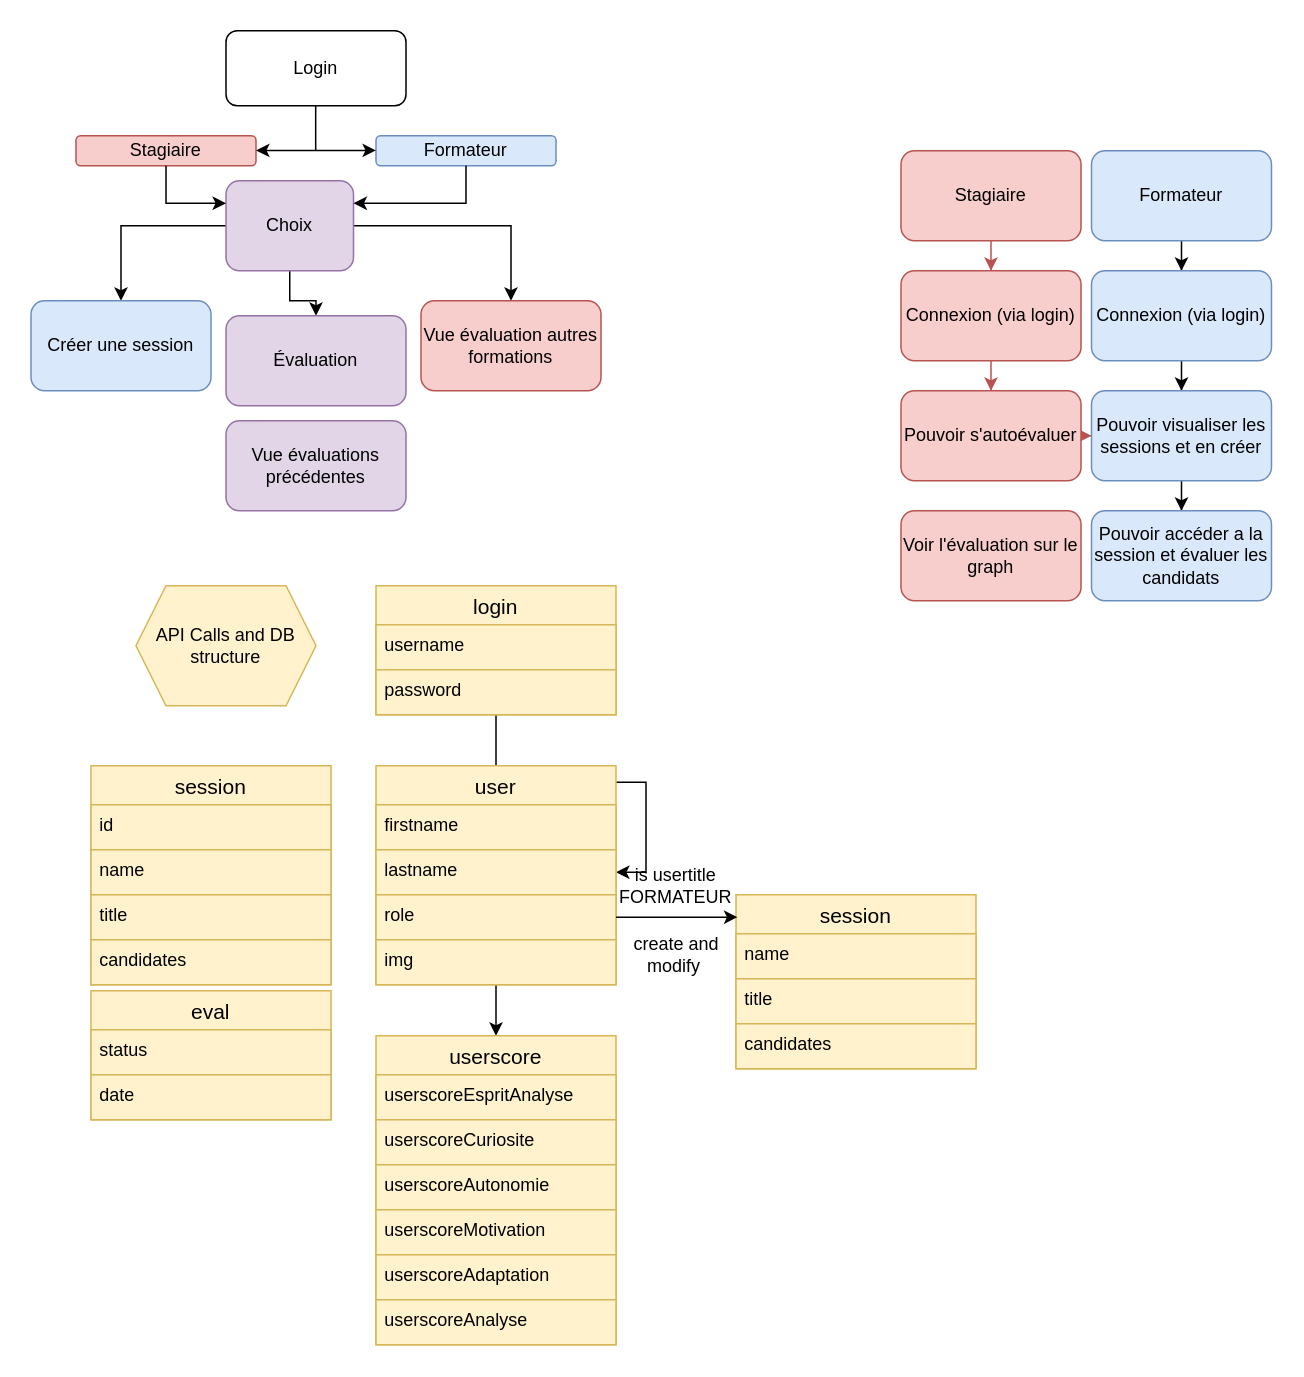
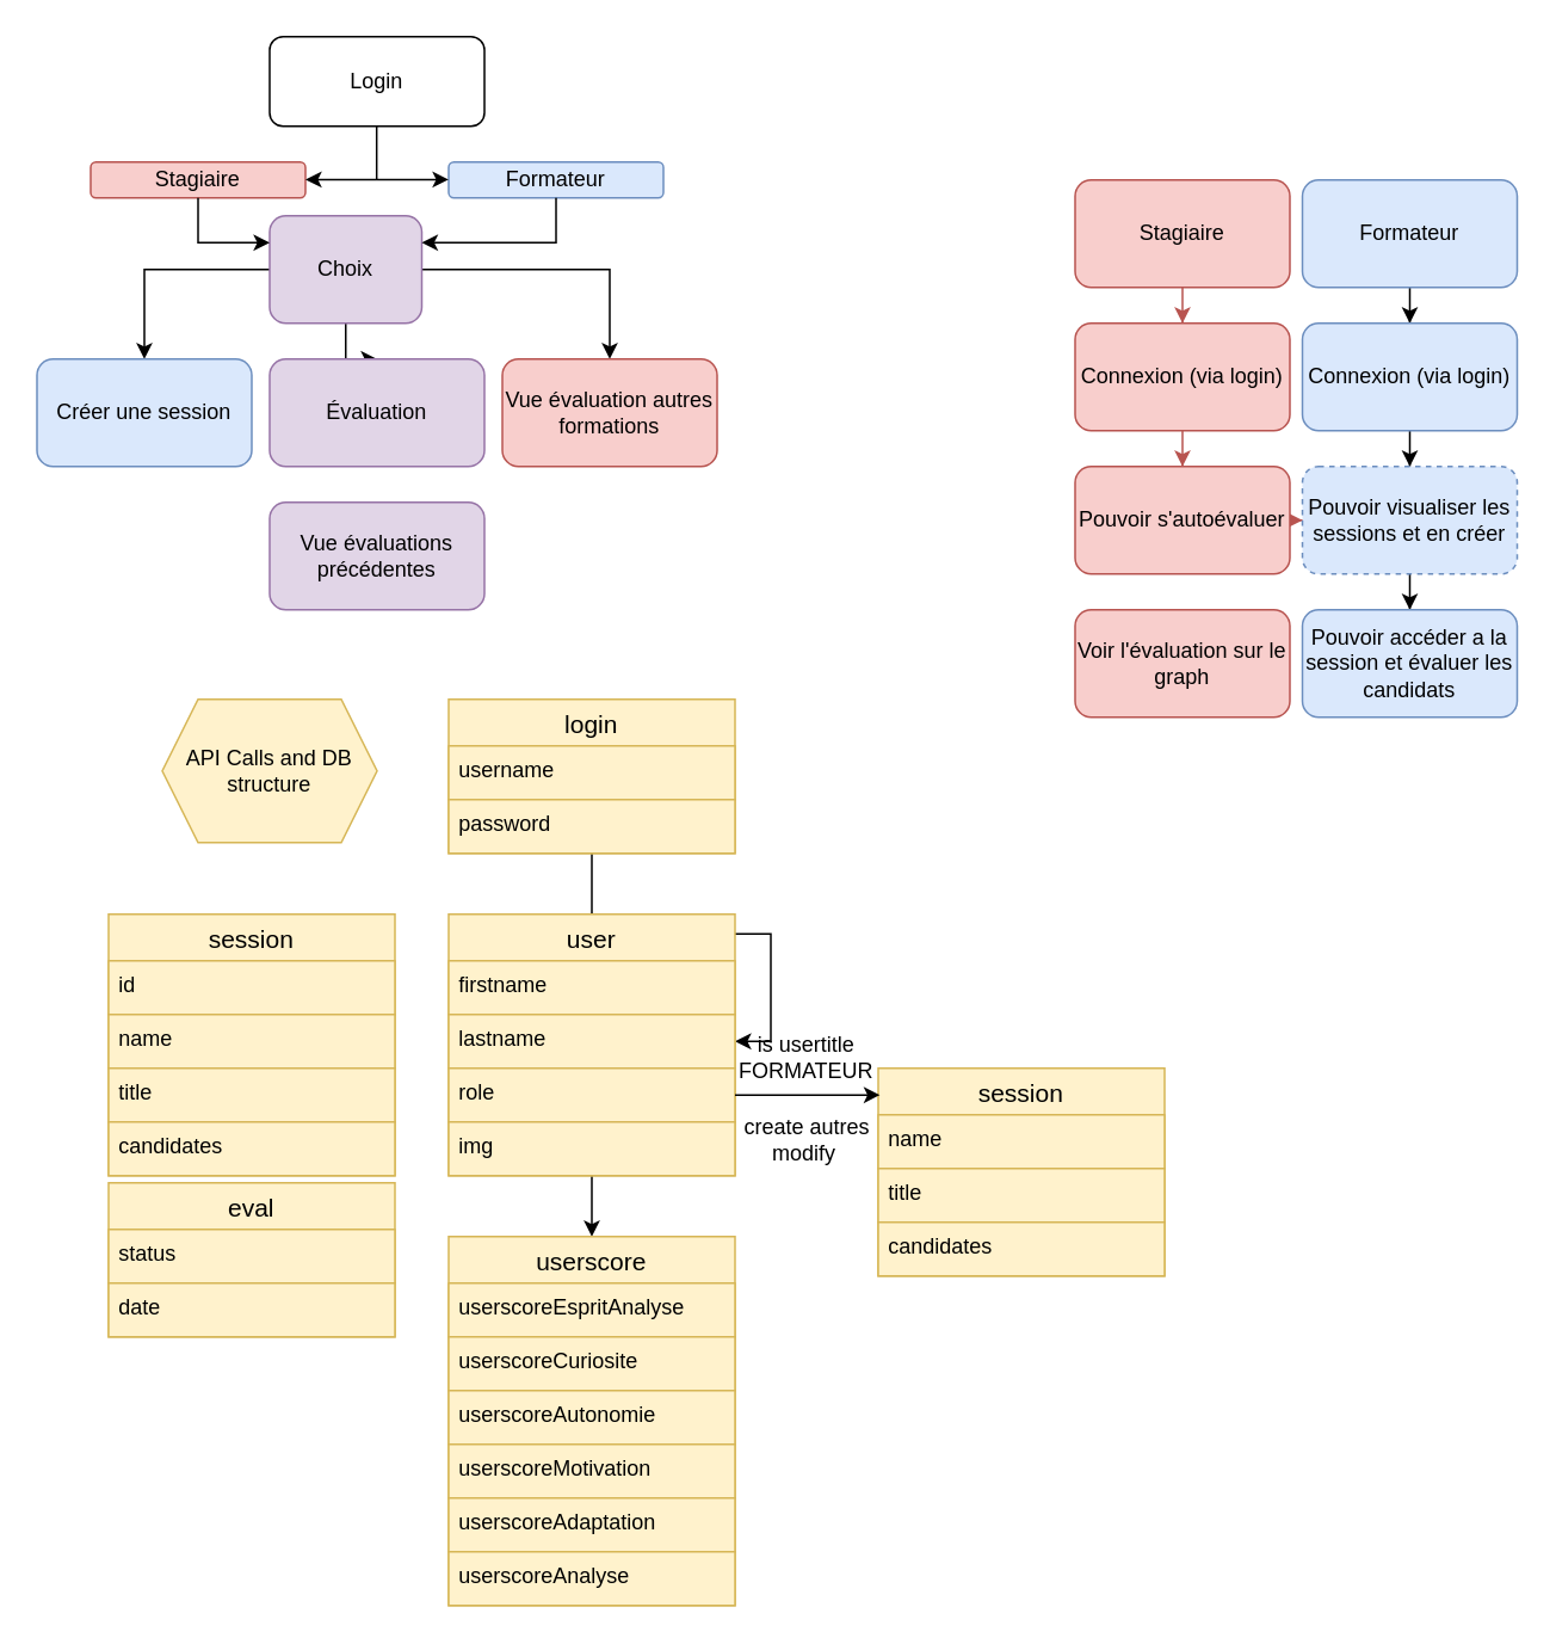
- <mxCell id="8" value="Évaluation" style="rounded=1;whiteSpace=wrap;html=1;fillColor=#e1d5e7;strokeColor=#9673a6;" parent="1" vertex="1"><mxGeometry x="150" y="210" width="120" height="60" as="geometry" /></mxCell>
+ <mxCell id="8" value="Évaluation" style="rounded=1;whiteSpace=wrap;html=1;fillColor=#e1d5e7;strokeColor=#9673a6;" parent="1" vertex="1"><mxGeometry x="150" y="200" width="120" height="60" as="geometry" /></mxCell>
- <mxCell id="63" value="Pouvoir visualiser les sessions et en créer" style="rounded=1;whiteSpace=wrap;html=1;fillColor=#dae8fc;strokeColor=#6c8ebf;" vertex="1" parent="1"><mxGeometry x="727" y="260" width="120" height="60" as="geometry" /></mxCell>
+ <mxCell id="63" value="Pouvoir visualiser les sessions et en créer" style="rounded=1;whiteSpace=wrap;html=1;fillColor=#dae8fc;strokeColor=#6c8ebf;dashed=1;" vertex="1" parent="1"><mxGeometry x="727" y="260" width="120" height="60" as="geometry" /></mxCell>
- <mxCell id="53" value="create and&lt;br&gt;modify&amp;nbsp;" style="text;html=1;align=center;verticalAlign=middle;resizable=0;points=[];autosize=1;" parent="1" vertex="1"><mxGeometry x="410" y="616" width="80" height="40" as="geometry" /></mxCell>
+ <mxCell id="53" value="create autres&lt;br&gt;modify&amp;nbsp;" style="text;html=1;align=center;verticalAlign=middle;resizable=0;points=[];autosize=1;" parent="1" vertex="1"><mxGeometry x="410" y="616" width="80" height="40" as="geometry" /></mxCell>
